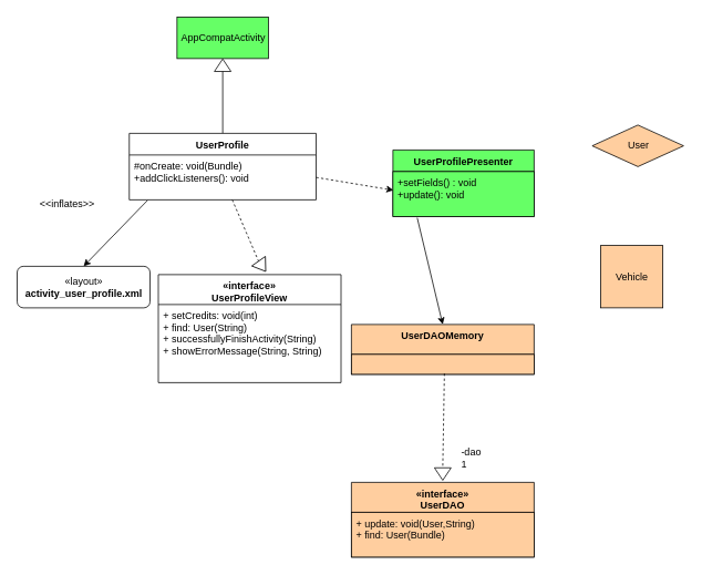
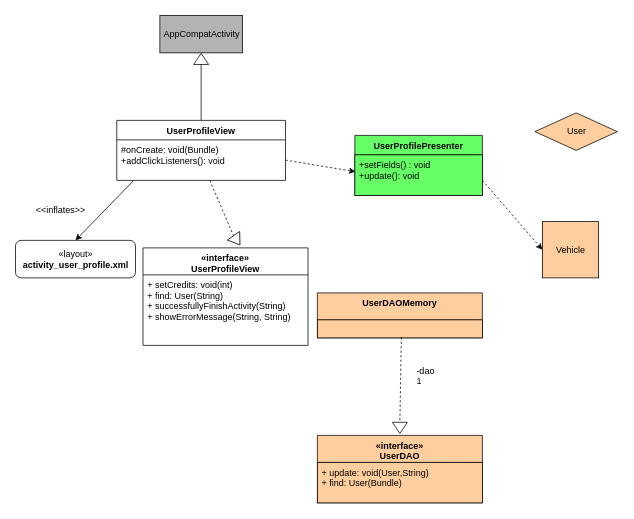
- <mxCell id="2" value="AppCompatActivity" style="html=1;fillColor=#66ff66;strokeColor=#000000;" vertex="1" parent="1"><mxGeometry x="212.5" y="20" width="110" height="50" as="geometry" /></mxCell>
+ <mxCell id="2" value="AppCompatActivity" style="html=1;fillColor=#B3B3B3;strokeColor=#000000;" vertex="1" parent="1"><mxGeometry x="212.5" y="20" width="110" height="50" as="geometry" /></mxCell>
- <mxCell id="12" value="UserProfile" style="swimlane;fontStyle=1;align=center;verticalAlign=top;childLayout=stackLayout;horizontal=1;startSize=26;horizontalStack=0;resizeParent=1;resizeParentMax=0;resizeLast=0;collapsible=1;marginBottom=0;strokeColor=#000000;fillColor=#FFFFFF;" vertex="1" parent="1"><mxGeometry x="155" y="160" width="225" height="80" as="geometry" /></mxCell>
+ <mxCell id="12" value="UserProfileView" style="swimlane;fontStyle=1;align=center;verticalAlign=top;childLayout=stackLayout;horizontal=1;startSize=26;horizontalStack=0;resizeParent=1;resizeParentMax=0;resizeLast=0;collapsible=1;marginBottom=0;strokeColor=#000000;fillColor=#FFFFFF;" vertex="1" parent="1"><mxGeometry x="155" y="160" width="225" height="80" as="geometry" /></mxCell>
- <mxCell id="24" value="&amp;lt;&amp;lt;inflates&amp;gt;&amp;gt;" style="text;html=1;align=center;verticalAlign=middle;resizable=0;points=[];autosize=1;" vertex="1" parent="1"><mxGeometry x="40" y="235" width="80" height="20" as="geometry" /></mxCell>
+ <mxCell id="24" value="&amp;lt;&amp;lt;inflates&amp;gt;&amp;gt;" style="text;html=1;align=center;verticalAlign=middle;resizable=0;points=[];autosize=1;" vertex="1" parent="1"><mxGeometry x="40" y="270" width="80" height="20" as="geometry" /></mxCell>
+ <mxCell id="15" value="" style="endArrow=classic;html=1;exitX=1;exitY=0.75;exitDx=0;exitDy=0;dashed=1;entryX=0;entryY=0.5;entryDx=0;entryDy=0;" edge="1" parent="1" source="10" target="17"><mxGeometry width="50" height="50" relative="1" as="geometry"><mxPoint x="672.5" y="270" as="sourcePoint" /><mxPoint x="722.5" y="280" as="targetPoint" /></mxGeometry></mxCell>
- <mxCell id="14" value="" style="endArrow=classic;html=1;exitX=0.172;exitY=1.029;exitDx=0;exitDy=0;exitPerimeter=0;entryX=0.5;entryY=0;entryDx=0;entryDy=0;" edge="1" parent="1" source="11" target="18"><mxGeometry width="50" height="50" relative="1" as="geometry"><mxPoint x="512.5" y="340" as="sourcePoint" /><mxPoint x="492.5" y="360" as="targetPoint" /></mxGeometry></mxCell>
- <mxCell id="25" value="-dao&lt;br&gt;1" style="text;html=1;" vertex="1" parent="1"><mxGeometry x="552.5" y="530" width="50" height="30" as="geometry" /></mxCell>
+ <mxCell id="25" value="-dao&lt;br&gt;1" style="text;html=1;" vertex="1" parent="1"><mxGeometry x="552.5" y="480" width="50" height="30" as="geometry" /></mxCell>
